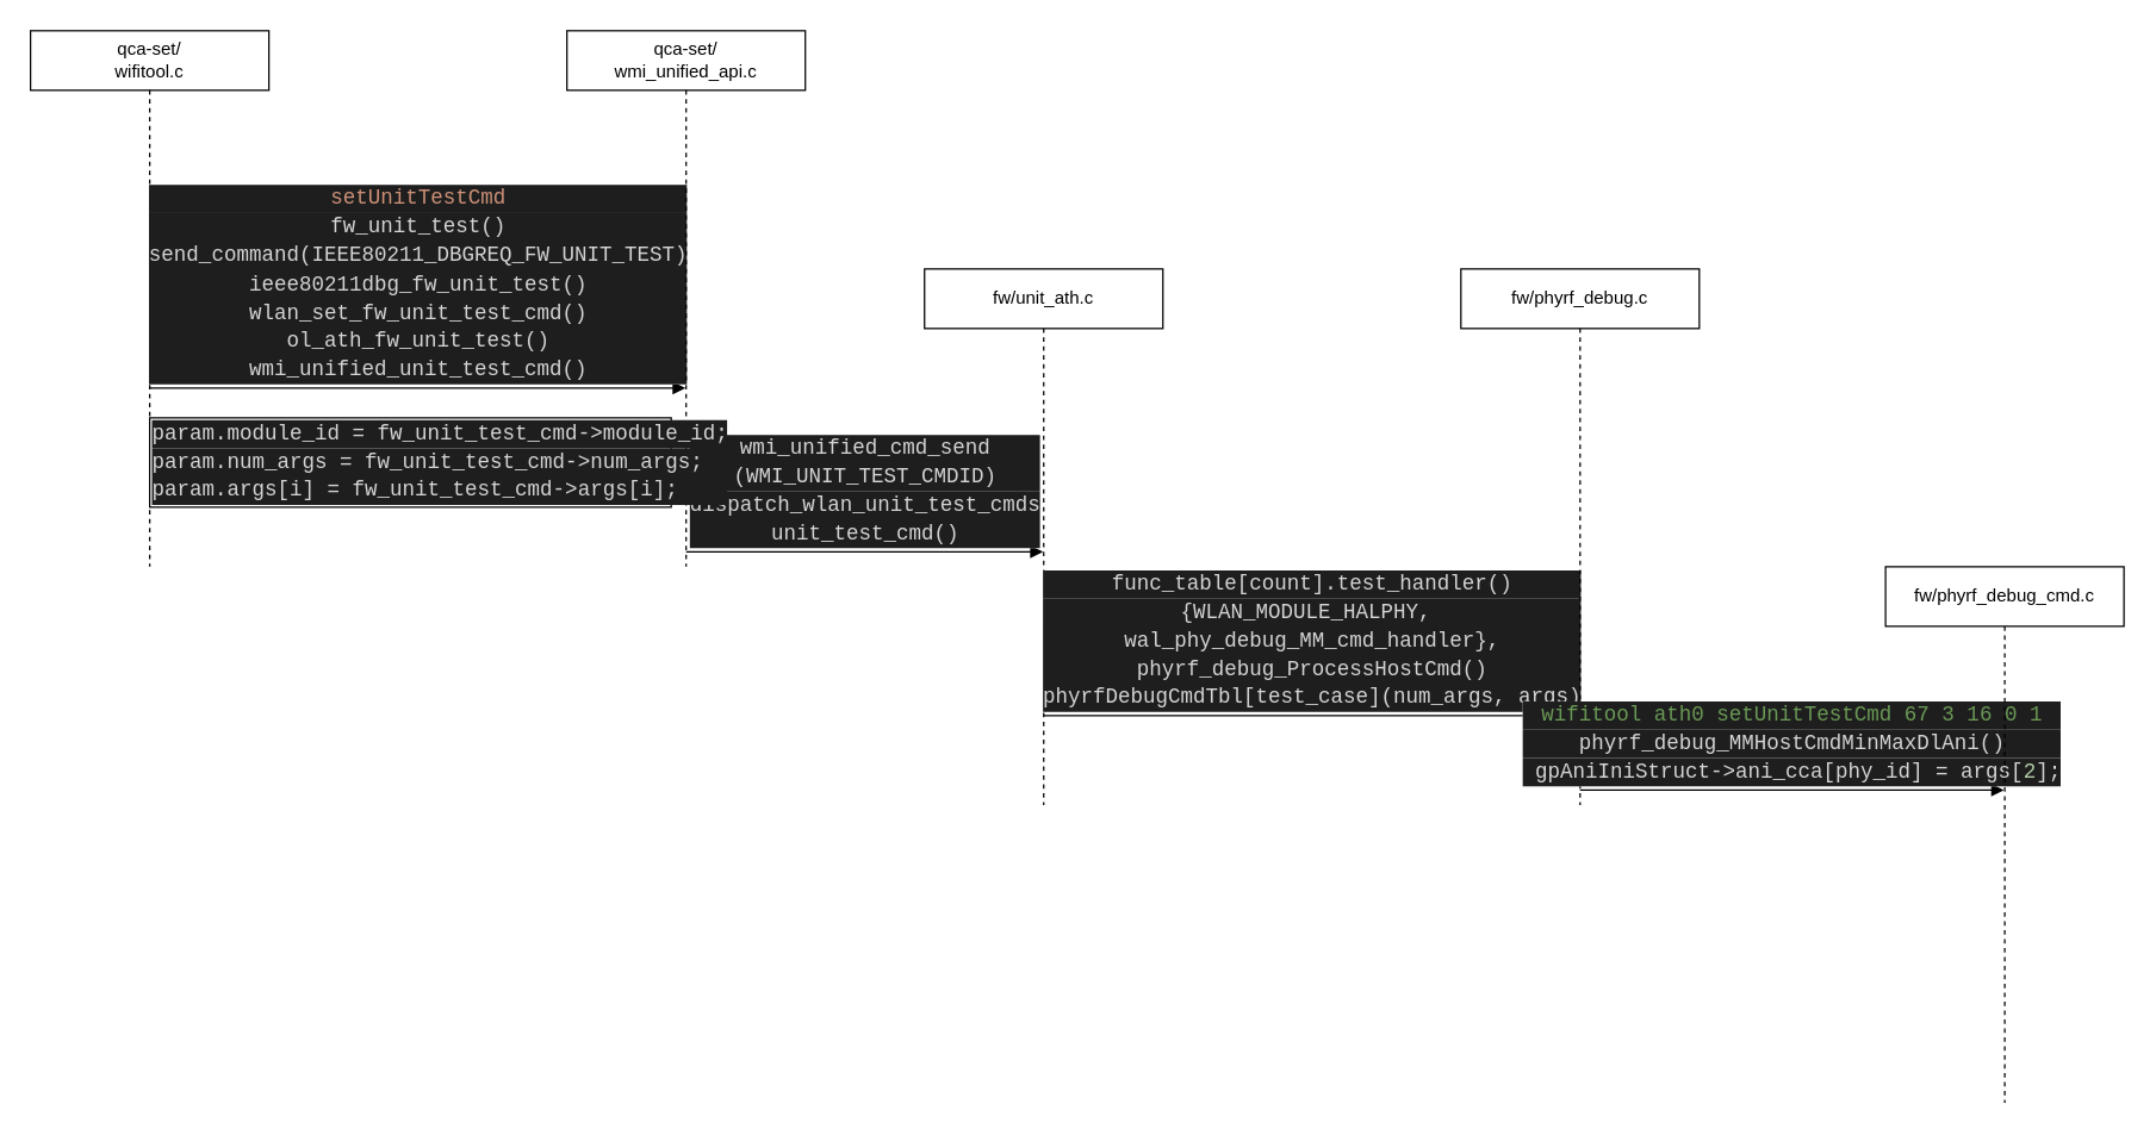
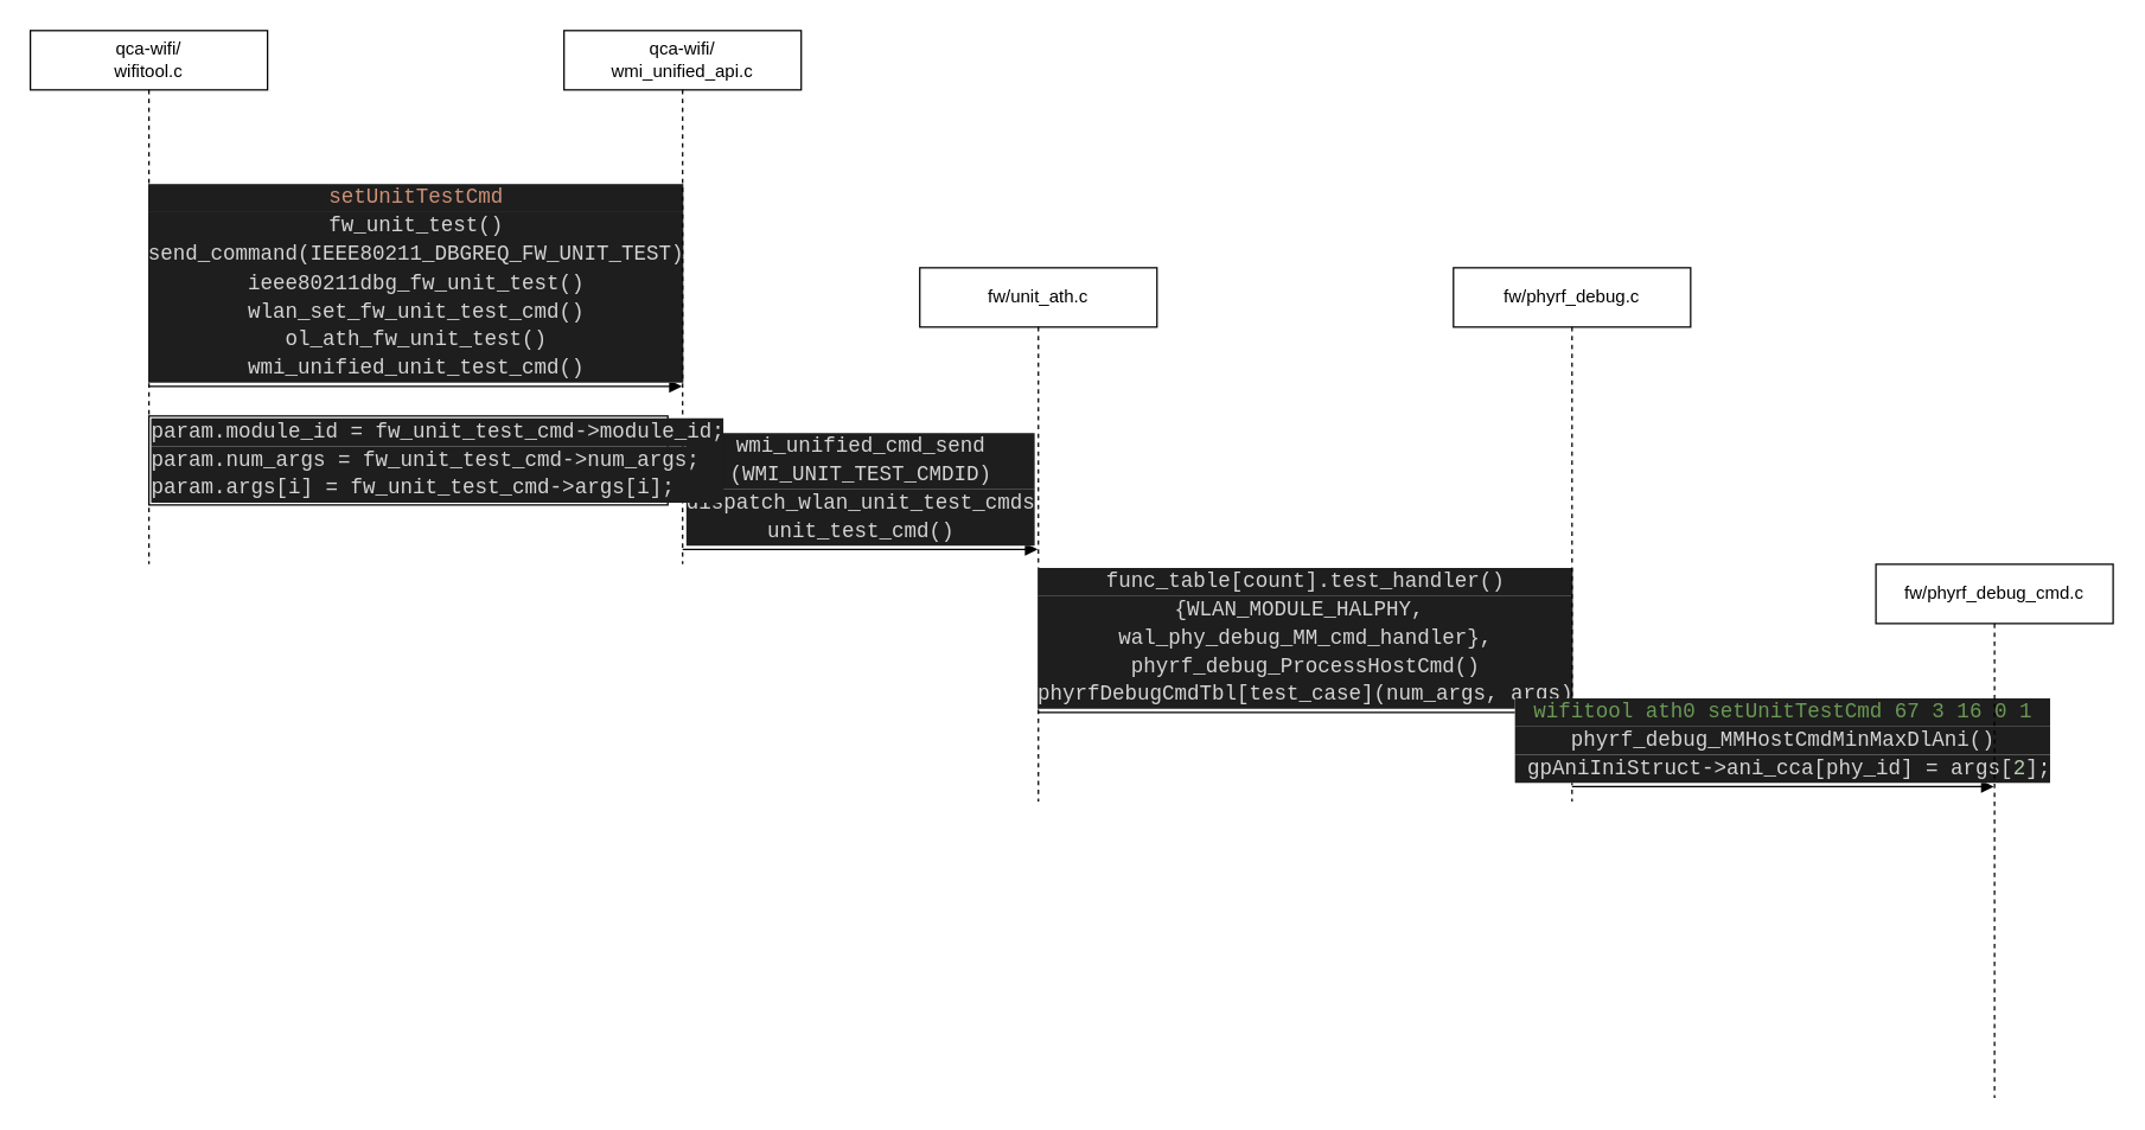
- <mxCell id="2" value="qca-set/&lt;br&gt;wifitool.c" style="shape=umlLifeline;perimeter=lifelinePerimeter;whiteSpace=wrap;html=1;container=1;collapsible=0;recursiveResize=0;outlineConnect=0;" vertex="1" parent="1"><mxGeometry width="160" height="360" as="geometry" x="20" y="20" /></mxCell>
+ <mxCell id="2" value="qca-wifi/&lt;br&gt;wifitool.c" style="shape=umlLifeline;perimeter=lifelinePerimeter;whiteSpace=wrap;html=1;container=1;collapsible=0;recursiveResize=0;outlineConnect=0;" vertex="1" parent="1"><mxGeometry width="160" height="360" as="geometry" x="20" y="20" /></mxCell>
- <mxCell id="4" value="qca-set/&lt;br&gt;wmi_unified_api.c" style="shape=umlLifeline;perimeter=lifelinePerimeter;whiteSpace=wrap;html=1;container=1;collapsible=0;recursiveResize=0;outlineConnect=0;" vertex="1" parent="1"><mxGeometry x="380" width="160" height="360" as="geometry" y="20" /></mxCell>
+ <mxCell id="4" value="qca-wifi/&lt;br&gt;wmi_unified_api.c" style="shape=umlLifeline;perimeter=lifelinePerimeter;whiteSpace=wrap;html=1;container=1;collapsible=0;recursiveResize=0;outlineConnect=0;" vertex="1" parent="1"><mxGeometry x="380" width="160" height="360" as="geometry" y="20" /></mxCell>
